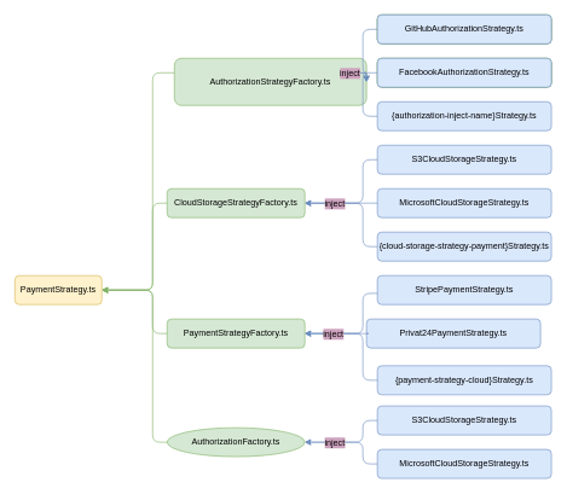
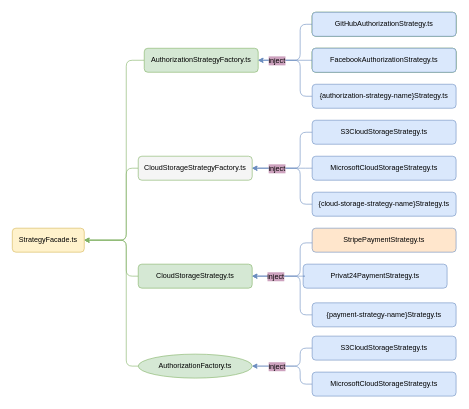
- <mxCell id="6" value="AuthorizationStrategyFactory.ts" style="rounded=1;whiteSpace=wrap;html=1;fillColor=#d5e8d4;strokeColor=#82b366;" parent="1" vertex="1"><mxGeometry x="240" y="80" width="265" height="65" as="geometry" /></mxCell>
+ <mxCell id="6" value="AuthorizationStrategyFactory.ts" style="rounded=1;whiteSpace=wrap;html=1;fillColor=#d5e8d4;strokeColor=#82b366;" parent="1" vertex="1"><mxGeometry x="240" y="80" width="190" height="40" as="geometry" /></mxCell>
- <mxCell id="14" value="{authorization-inject-name}Strategy.ts" style="rounded=1;whiteSpace=wrap;html=1;fillColor=#dae8fc;strokeColor=#6c8ebf;" parent="1" vertex="1"><mxGeometry x="520" y="140" width="240" height="40" as="geometry" /></mxCell>
+ <mxCell id="14" value="{authorization-strategy-name}Strategy.ts" style="rounded=1;whiteSpace=wrap;html=1;fillColor=#dae8fc;strokeColor=#6c8ebf;" parent="1" vertex="1"><mxGeometry x="520" y="140" width="240" height="40" as="geometry" /></mxCell>
- <mxCell id="4" value="CloudStorageStrategyFactory.ts" style="rounded=1;whiteSpace=wrap;html=1;fillColor=#d5e8d4;strokeColor=#82b366;" parent="1" vertex="1"><mxGeometry x="230" y="260" width="190" height="40" as="geometry" /></mxCell>
+ <mxCell id="4" value="CloudStorageStrategyFactory.ts" style="rounded=1;whiteSpace=wrap;html=1;fillColor=#f5f5f5;strokeColor=#82b366;" parent="1" vertex="1"><mxGeometry x="230" y="260" width="190" height="40" as="geometry" /></mxCell>
- <mxCell id="17" value="{cloud-storage-strategy-payment}Strategy.ts" style="rounded=1;whiteSpace=wrap;html=1;fillColor=#dae8fc;strokeColor=#6c8ebf;" parent="1" vertex="1"><mxGeometry x="520" y="320" width="240" height="40" as="geometry" /></mxCell>
+ <mxCell id="17" value="{cloud-storage-strategy-name}Strategy.ts" style="rounded=1;whiteSpace=wrap;html=1;fillColor=#dae8fc;strokeColor=#6c8ebf;" parent="1" vertex="1"><mxGeometry x="520" y="320" width="240" height="40" as="geometry" /></mxCell>
- <mxCell id="2" value="PaymentStrategy.ts" style="rounded=1;whiteSpace=wrap;html=1;fillColor=#fff2cc;strokeColor=#d6b656;" parent="1" vertex="1"><mxGeometry x="20" y="380" width="120" height="40" as="geometry" /></mxCell>
+ <mxCell id="2" value="StrategyFacade.ts" style="rounded=1;whiteSpace=wrap;html=1;fillColor=#fff2cc;strokeColor=#d6b656;" parent="1" vertex="1"><mxGeometry x="20" y="380" width="120" height="40" as="geometry" /></mxCell>
- <mxCell id="26" value="StripePaymentStrategy.ts" style="rounded=1;whiteSpace=wrap;html=1;fillColor=#dae8fc;strokeColor=#6c8ebf;" parent="1" vertex="1"><mxGeometry x="520" y="380" width="240" height="40" as="geometry" /></mxCell>
+ <mxCell id="26" value="StripePaymentStrategy.ts" style="rounded=1;whiteSpace=wrap;html=1;fillColor=#ffe6cc;strokeColor=#6c8ebf;" parent="1" vertex="1"><mxGeometry x="520" y="380" width="240" height="40" as="geometry" /></mxCell>
- <mxCell id="8" value="PaymentStrategyFactory.ts" style="rounded=1;whiteSpace=wrap;html=1;fillColor=#d5e8d4;strokeColor=#82b366;" parent="1" vertex="1"><mxGeometry x="230" y="440" width="190" height="40" as="geometry" /></mxCell>
+ <mxCell id="8" value="CloudStorageStrategy.ts" style="rounded=1;whiteSpace=wrap;html=1;fillColor=#d5e8d4;strokeColor=#82b366;" parent="1" vertex="1"><mxGeometry x="230" y="440" width="190" height="40" as="geometry" /></mxCell>
- <mxCell id="27" value="{payment-strategy-cloud}Strategy.ts" style="rounded=1;whiteSpace=wrap;html=1;fillColor=#dae8fc;strokeColor=#6c8ebf;" parent="1" vertex="1"><mxGeometry x="520" y="504.51" width="240" height="40" as="geometry" /></mxCell>
+ <mxCell id="27" value="{payment-strategy-name}Strategy.ts" style="rounded=1;whiteSpace=wrap;html=1;fillColor=#dae8fc;strokeColor=#6c8ebf;" parent="1" vertex="1"><mxGeometry x="520" y="504.51" width="240" height="40" as="geometry" /></mxCell>
